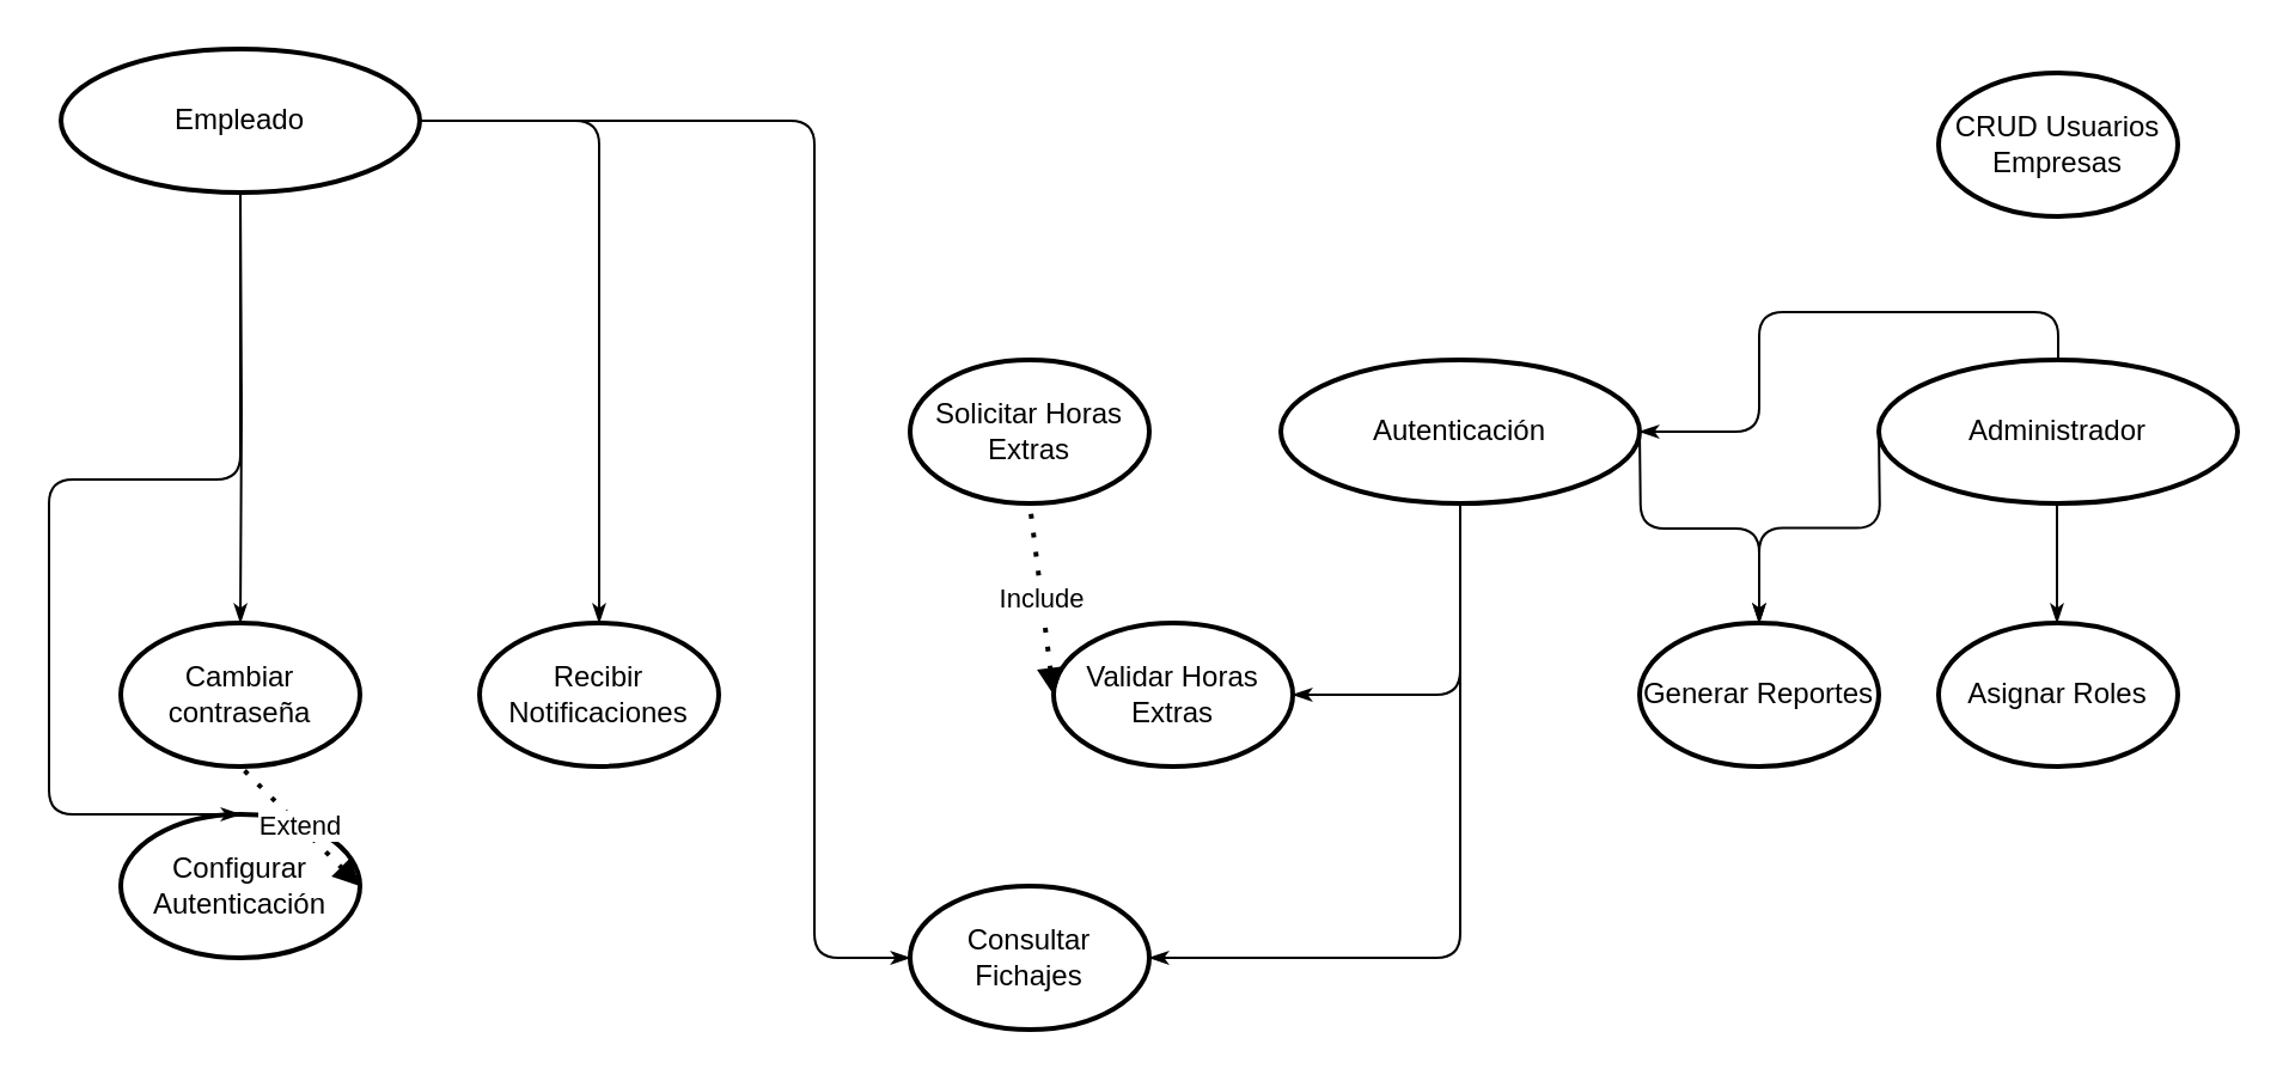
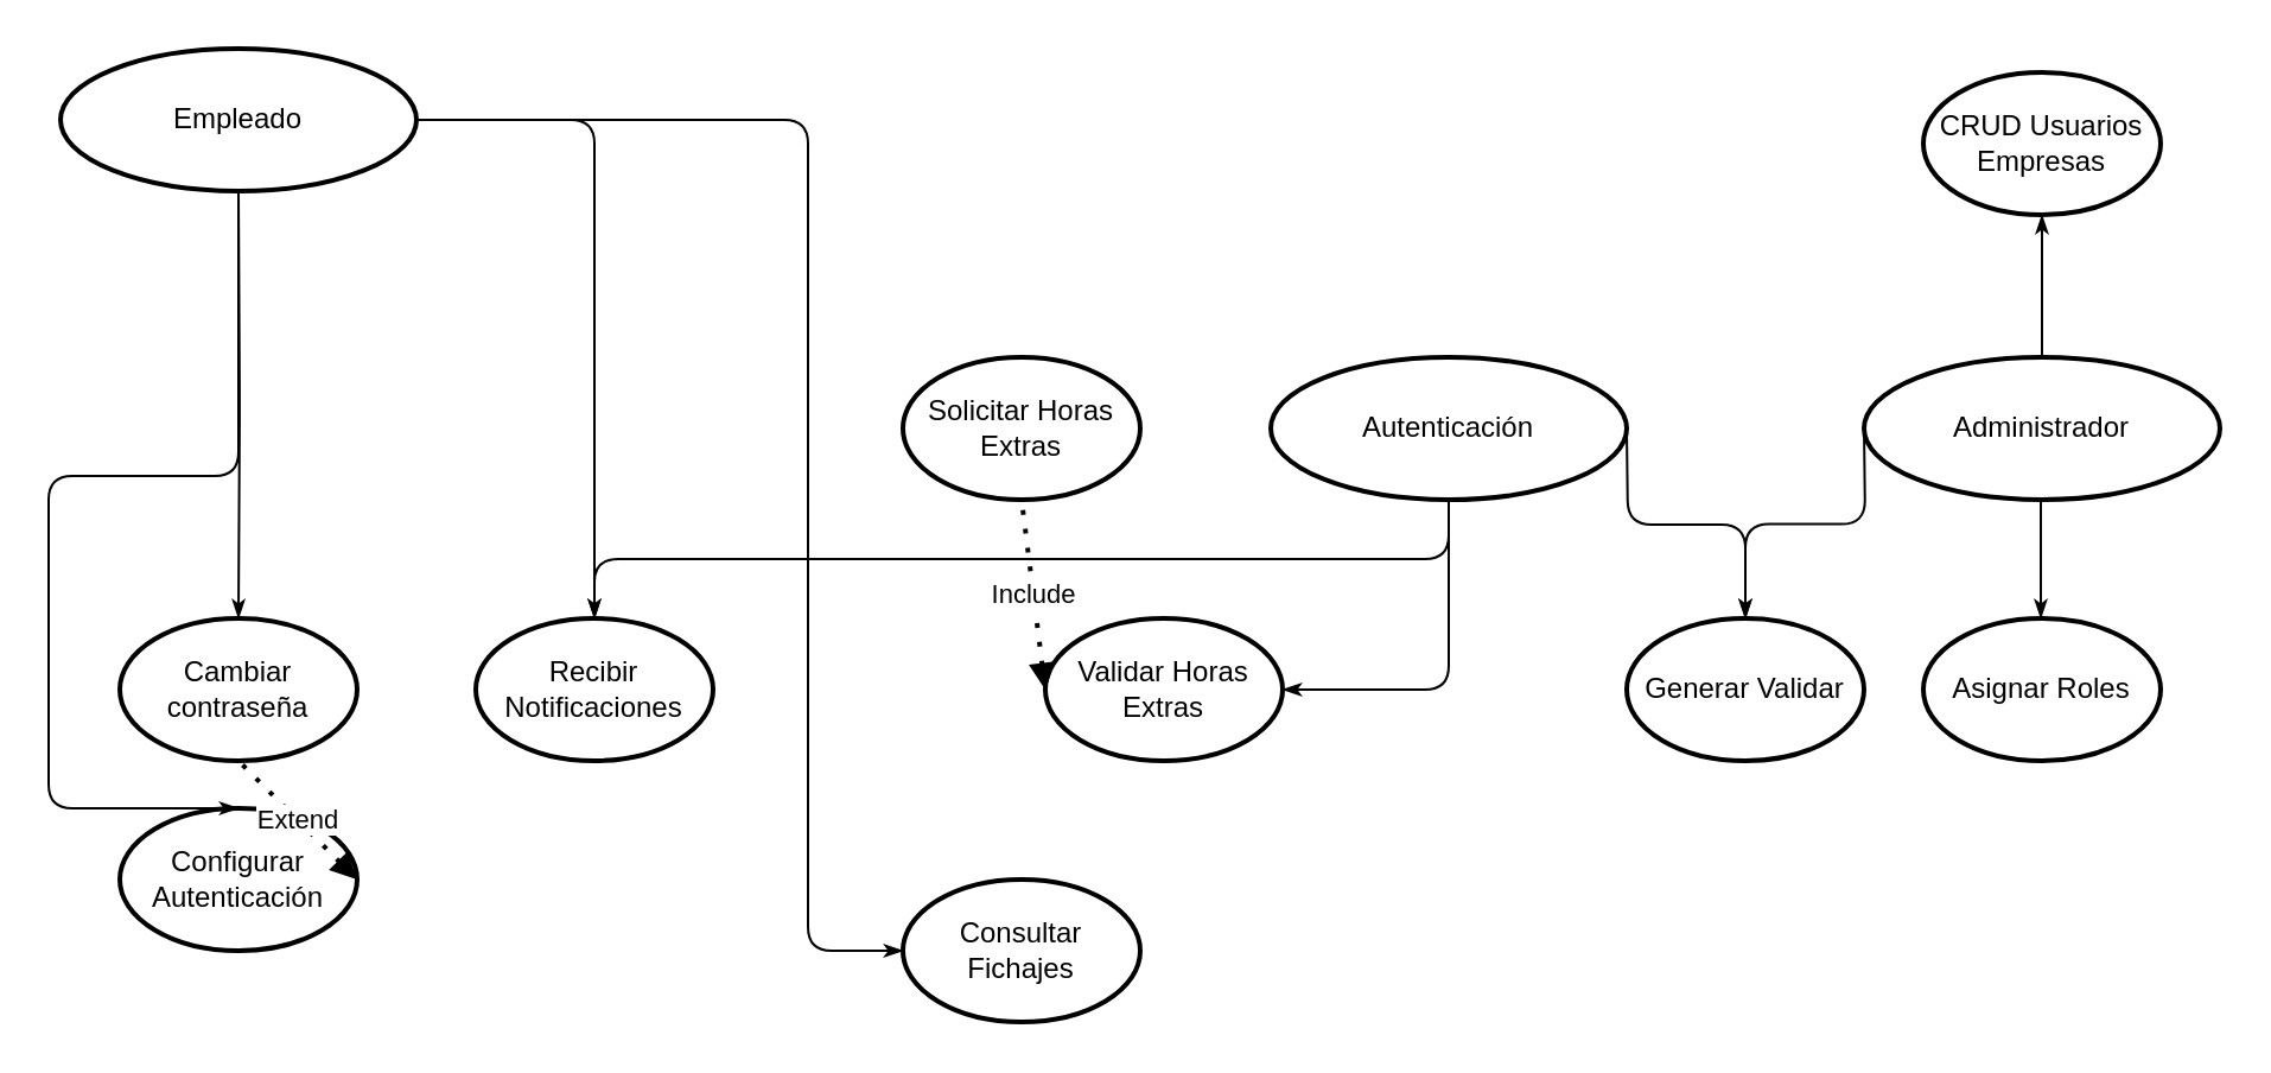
- <mxCell id="27" style="edgeStyle=orthogonalEdgeStyle;rounded=1;html=1;labelBackgroundColor=none;startArrow=none;startFill=0;startSize=5;endArrow=classicThin;endFill=1;endSize=5;jettySize=auto;orthogonalLoop=1;strokeColor=#000000;strokeWidth=1;fontFamily=Verdana;fontSize=8;fontColor=#000000;exitX=0.5;exitY=0;exitDx=0;exitDy=0;exitPerimeter=0;" edge="1" parent="1" source="14" target="16"><mxGeometry relative="1" as="geometry"><mxPoint x="869.5" y="220" as="sourcePoint" /><mxPoint x="869.5" y="270" as="targetPoint" /></mxGeometry></mxCell>
+ <mxCell id="27" style="edgeStyle=orthogonalEdgeStyle;rounded=1;html=1;labelBackgroundColor=none;startArrow=none;startFill=0;startSize=5;endArrow=classicThin;endFill=1;endSize=5;jettySize=auto;orthogonalLoop=1;strokeColor=#000000;strokeWidth=1;fontFamily=Verdana;fontSize=8;fontColor=#000000;exitX=0.5;exitY=0;exitDx=0;exitDy=0;exitPerimeter=0;entryX=0.5;entryY=1;entryDx=0;entryDy=0;entryPerimeter=0;" edge="1" parent="1" source="14" target="26"><mxGeometry relative="1" as="geometry"><mxPoint x="869.5" y="220" as="sourcePoint" /><mxPoint x="869.5" y="270" as="targetPoint" /></mxGeometry></mxCell>
- <mxCell id="15" value="Generar Reportes" style="strokeWidth=2;html=1;shape=mxgraph.flowchart.start_1;whiteSpace=wrap;" vertex="1" parent="1"><mxGeometry x="685" y="260" width="100" height="60" as="geometry" /></mxCell>
+ <mxCell id="15" value="Generar Validar" style="strokeWidth=2;html=1;shape=mxgraph.flowchart.start_1;whiteSpace=wrap;" vertex="1" parent="1"><mxGeometry x="685" y="260" width="100" height="60" as="geometry" /></mxCell>
- <mxCell id="25" style="edgeStyle=orthogonalEdgeStyle;rounded=1;html=1;labelBackgroundColor=none;startArrow=none;startFill=0;startSize=5;endArrow=classicThin;endFill=1;endSize=5;jettySize=auto;orthogonalLoop=1;strokeColor=#000000;strokeWidth=1;fontFamily=Verdana;fontSize=8;fontColor=#000000;exitX=0.5;exitY=1;exitDx=0;exitDy=0;exitPerimeter=0;entryX=1;entryY=0.5;entryDx=0;entryDy=0;entryPerimeter=0;" edge="1" parent="1" source="16" target="23"><mxGeometry relative="1" as="geometry"><mxPoint x="660" y="340" as="sourcePoint" /><mxPoint x="590" y="420" as="targetPoint" /></mxGeometry></mxCell>
+ <mxCell id="25" style="edgeStyle=orthogonalEdgeStyle;rounded=1;html=1;labelBackgroundColor=none;startArrow=none;startFill=0;startSize=5;endArrow=classicThin;endFill=1;endSize=5;jettySize=auto;orthogonalLoop=1;strokeColor=#000000;strokeWidth=1;fontFamily=Verdana;fontSize=8;fontColor=#000000;exitX=0.5;exitY=1;exitDx=0;exitDy=0;exitPerimeter=0;" edge="1" parent="1" source="16" target="11"><mxGeometry relative="1" as="geometry"><mxPoint x="660" y="340" as="sourcePoint" /><mxPoint x="590" y="420" as="targetPoint" /></mxGeometry></mxCell>
